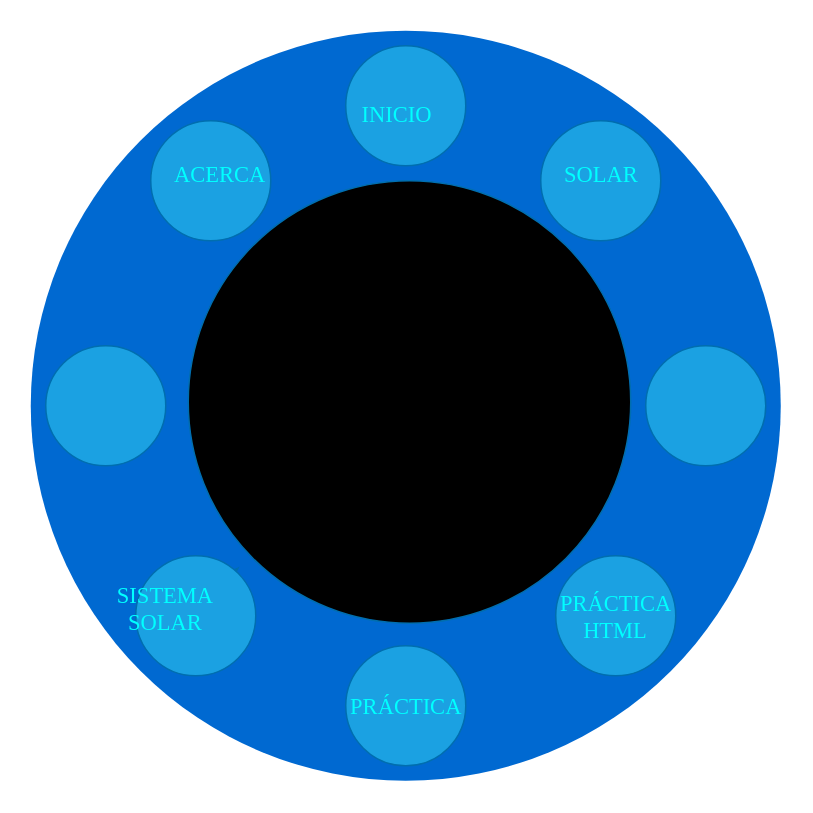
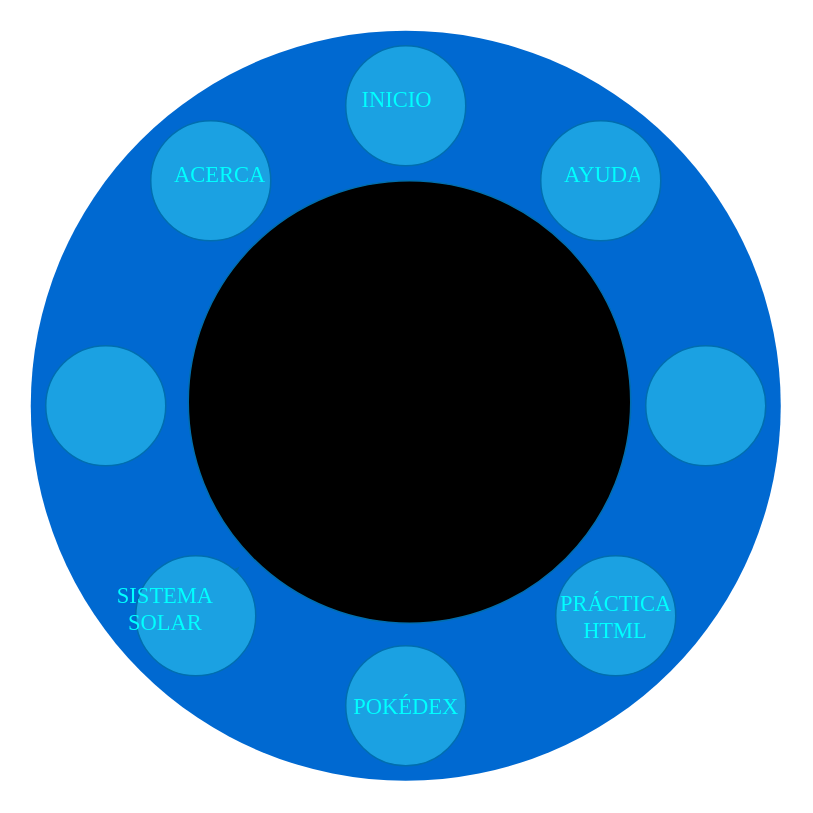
- <mxCell id="11" value="INICIO" style="text;strokeColor=none;fillColor=none;align=left;verticalAlign=top;spacingLeft=4;spacingRight=4;overflow=hidden;rotatable=0;points=[[0,0.5],[1,0.5]];portConstraint=eastwest;fontSize=15;fontColor=#00FFFF;fontFamily=Lucida Console;" vertex="1" parent="1"><mxGeometry x="235" y="60" width="70" height="23" as="geometry" /></mxCell>
+ <mxCell id="11" value="INICIO" style="text;strokeColor=none;fillColor=none;align=left;verticalAlign=top;spacingLeft=4;spacingRight=4;overflow=hidden;rotatable=0;points=[[0,0.5],[1,0.5]];portConstraint=eastwest;fontSize=15;fontColor=#00FFFF;fontFamily=Lucida Console;" vertex="1" parent="1"><mxGeometry x="235" y="50" width="70" height="23" as="geometry" /></mxCell>
- <mxCell id="14" value="SOLAR" style="text;strokeColor=none;fillColor=none;align=left;verticalAlign=top;spacingLeft=4;spacingRight=4;overflow=hidden;rotatable=0;points=[[0,0.5],[1,0.5]];portConstraint=eastwest;fontSize=15;fontColor=#00FFFF;fontFamily=Lucida Console;" vertex="1" parent="1"><mxGeometry x="370" y="100" width="60" height="26" as="geometry" /></mxCell>
+ <mxCell id="14" value="AYUDA" style="text;strokeColor=none;fillColor=none;align=left;verticalAlign=top;spacingLeft=4;spacingRight=4;overflow=hidden;rotatable=0;points=[[0,0.5],[1,0.5]];portConstraint=eastwest;fontSize=15;fontColor=#00FFFF;fontFamily=Lucida Console;" vertex="1" parent="1"><mxGeometry x="370" y="100" width="60" height="26" as="geometry" /></mxCell>
- <mxCell id="17" value="PRÁCTICA" style="text;html=1;strokeColor=none;fillColor=none;align=center;verticalAlign=middle;whiteSpace=wrap;rounded=0;fontFamily=Lucida Console;fontSize=15;fontColor=#00FFFF;" vertex="1" parent="1"><mxGeometry x="222.5" y="460" width="95" height="20" as="geometry" /></mxCell>
+ <mxCell id="17" value="POKÉDEX" style="text;html=1;strokeColor=none;fillColor=none;align=center;verticalAlign=middle;whiteSpace=wrap;rounded=0;fontFamily=Lucida Console;fontSize=15;fontColor=#00FFFF;" vertex="1" parent="1"><mxGeometry x="222.5" y="460" width="95" height="20" as="geometry" /></mxCell>
